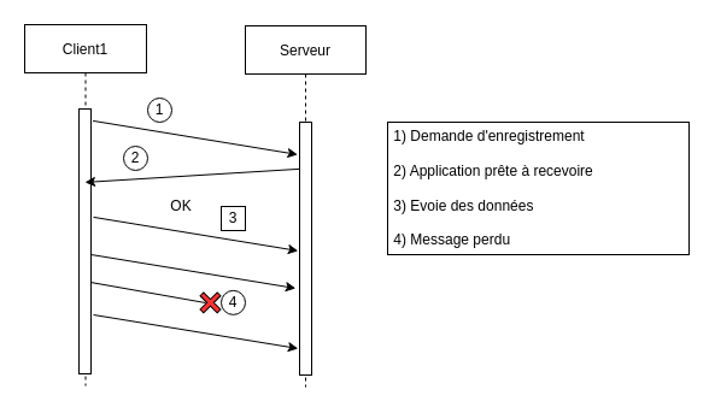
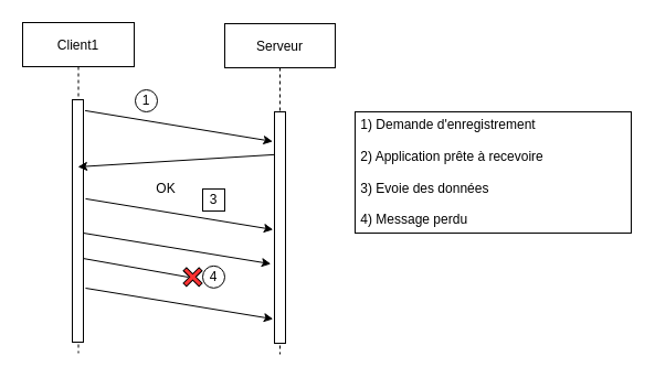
- <mxCell id="9" value="2" style="ellipse;whiteSpace=wrap;html=1;aspect=fixed;fontFamily=Helvetica;" parent="1" vertex="1"><mxGeometry x="102" y="121" width="20" height="20" as="geometry" /></mxCell>
